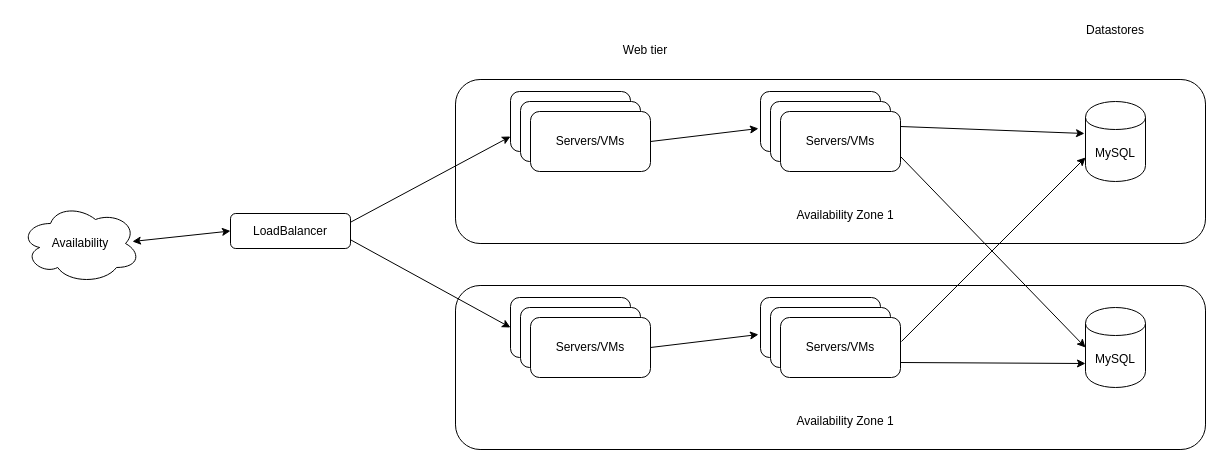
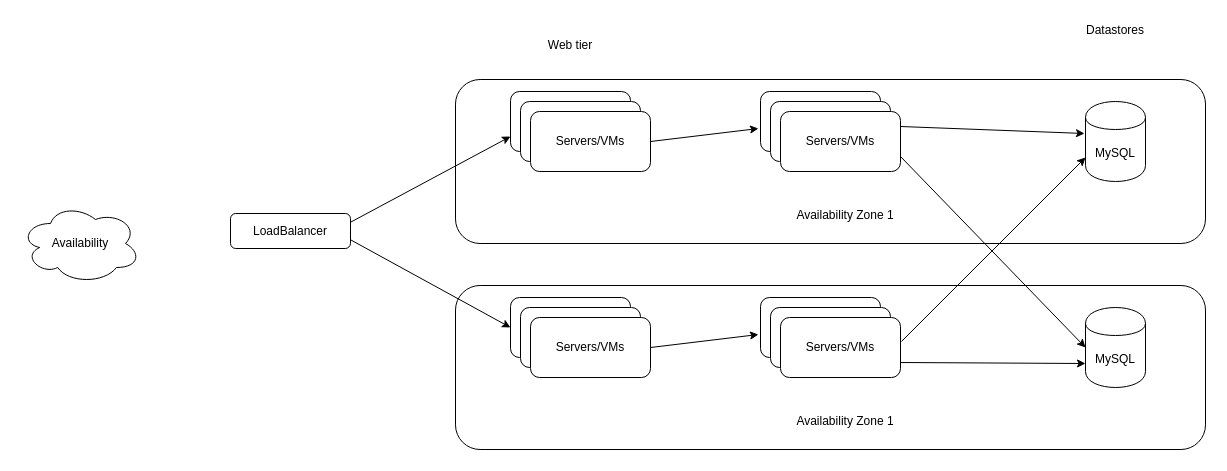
- <mxCell id="6" value="Web tier" style="text;html=1;strokeColor=none;fillColor=none;align=center;verticalAlign=middle;whiteSpace=wrap;rounded=0;" vertex="1" parent="1"><mxGeometry x="605" y="40" width="80" height="20" as="geometry" /></mxCell>
+ <mxCell id="6" value="Web tier" style="text;html=1;strokeColor=none;fillColor=none;align=center;verticalAlign=middle;whiteSpace=wrap;rounded=0;" vertex="1" parent="1"><mxGeometry x="530" y="35" width="80" height="20" as="geometry" /></mxCell>
- <mxCell id="32" value="" style="endArrow=classic;startArrow=classic;html=1;exitX=0.933;exitY=0.475;exitDx=0;exitDy=0;exitPerimeter=0;entryX=0;entryY=0.5;entryDx=0;entryDy=0;" edge="1" parent="1" source="3" target="4"><mxGeometry width="50" height="50" relative="1" as="geometry"><mxPoint x="170" y="365" as="sourcePoint" /><mxPoint x="220" y="315" as="targetPoint" /></mxGeometry></mxCell>
